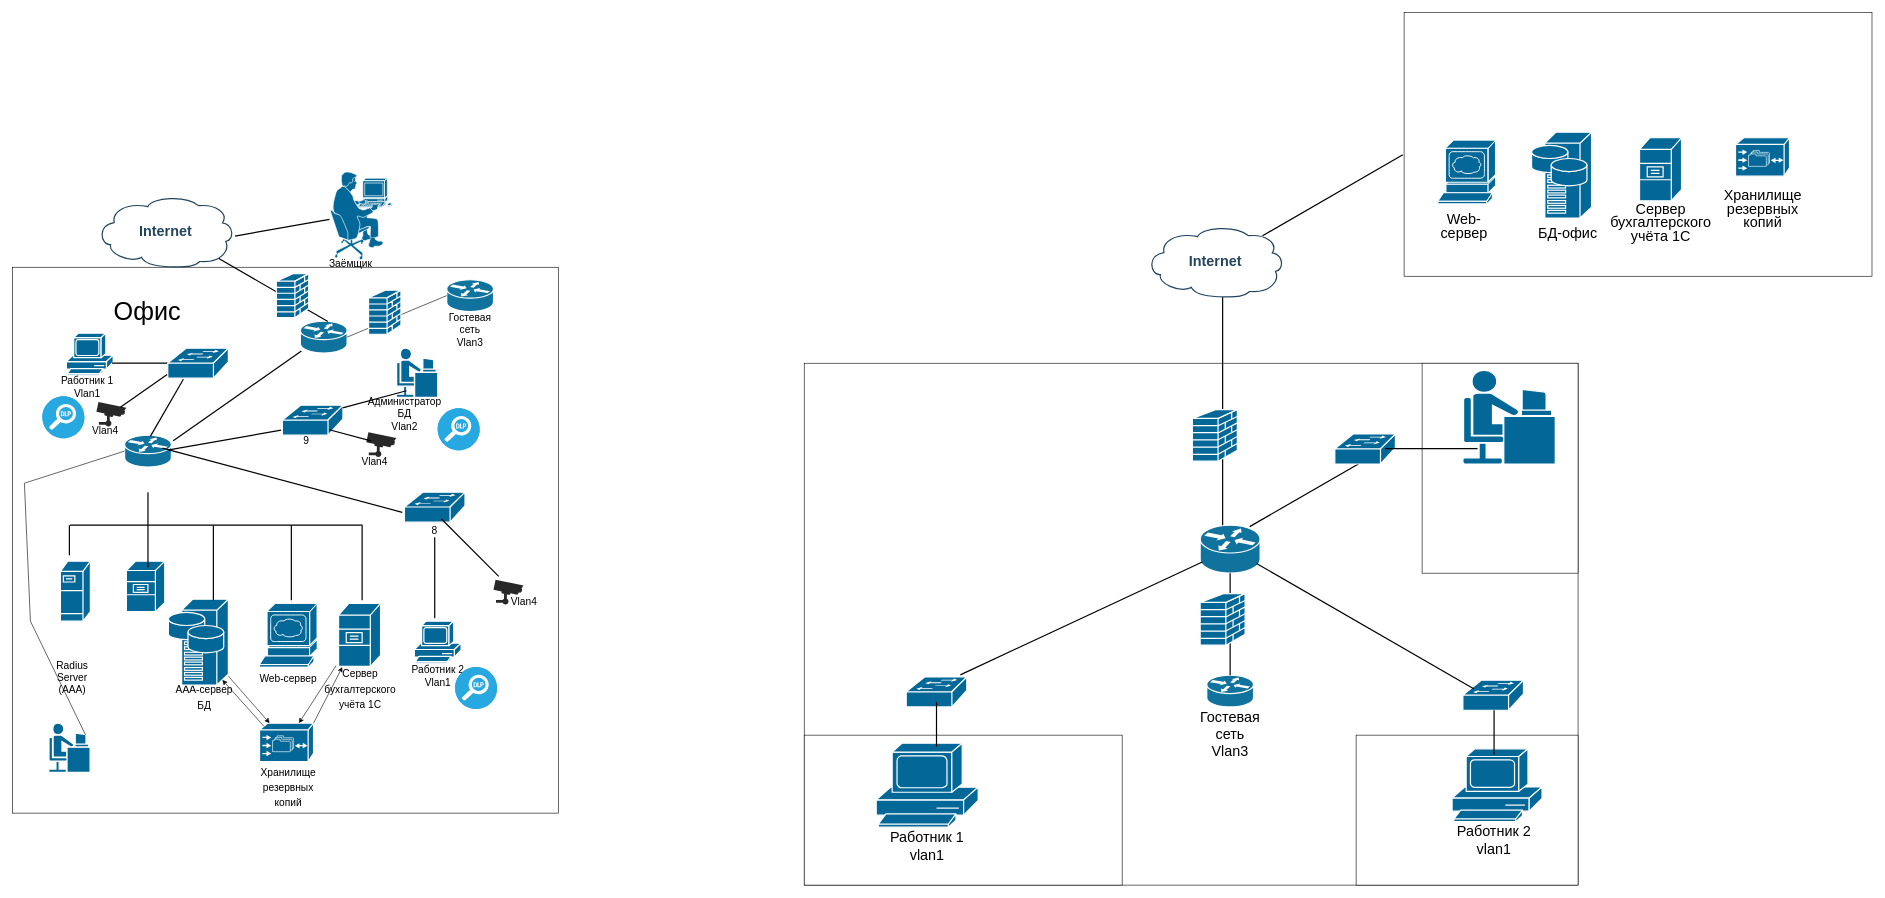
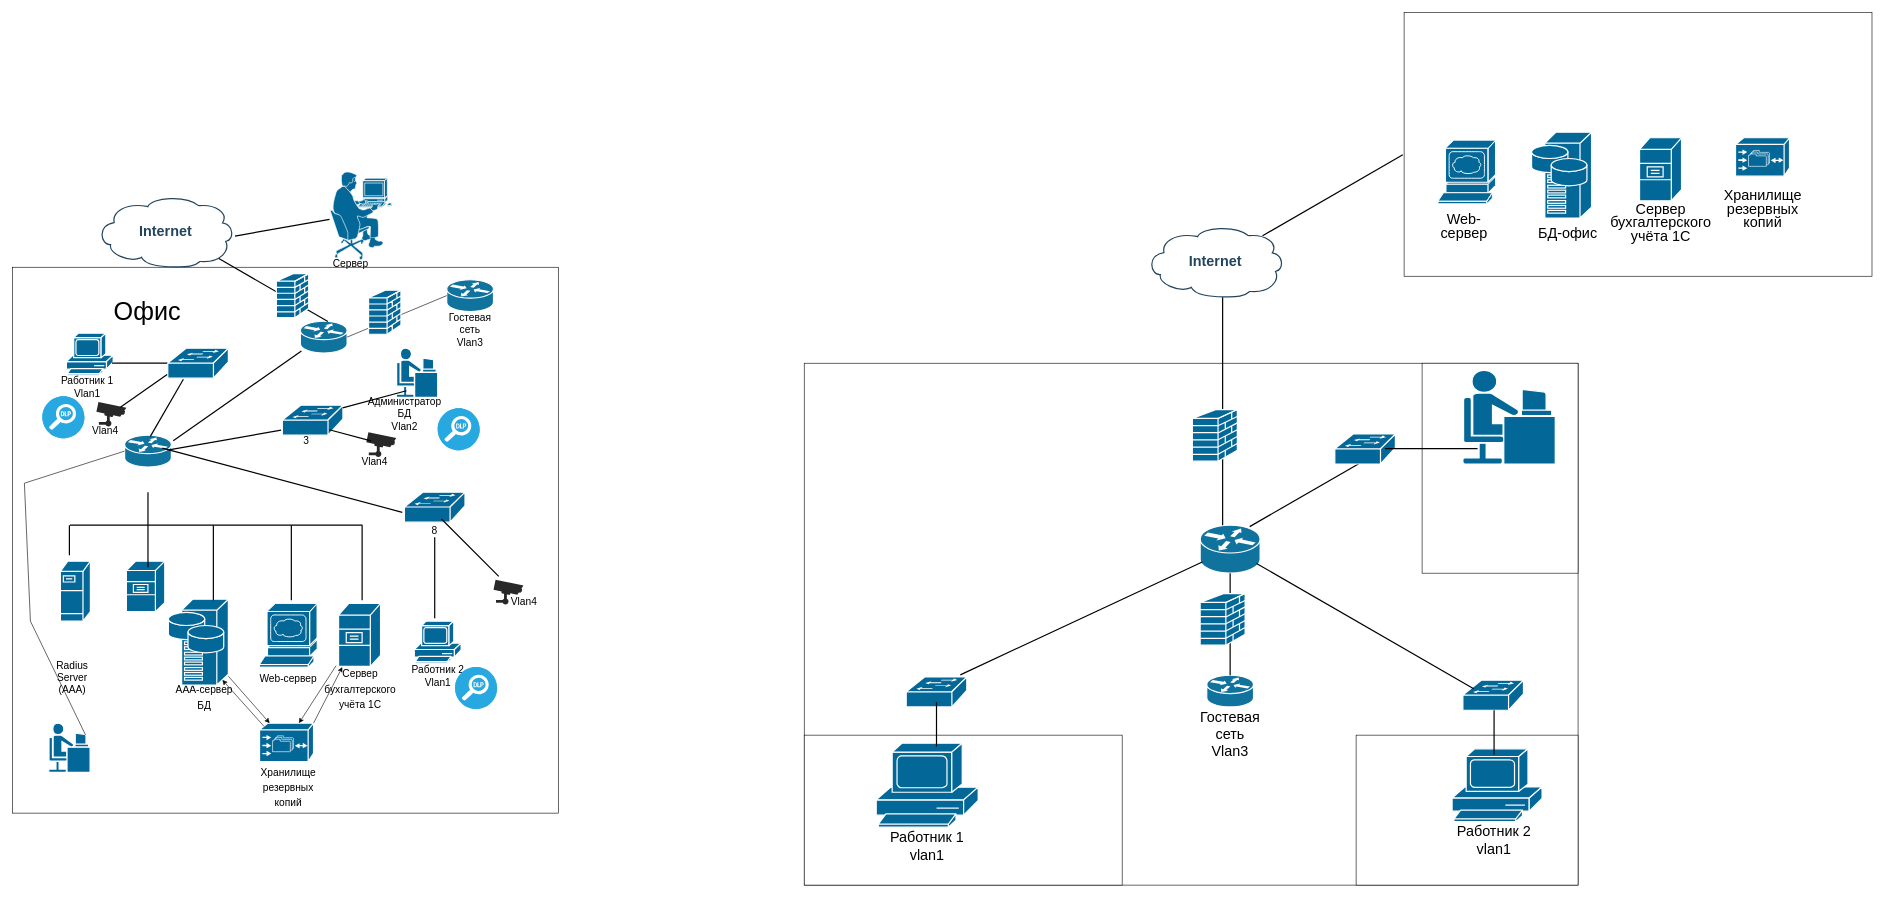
- <mxCell id="36" value="Заёмщик" style="text;html=1;strokeColor=none;fillColor=none;align=center;verticalAlign=middle;whiteSpace=wrap;rounded=0;fontSize=17;" parent="1" vertex="1"><mxGeometry x="553.71" y="425" width="60" height="30" as="geometry" /></mxCell>
+ <mxCell id="36" value="Сервер" style="text;html=1;strokeColor=none;fillColor=none;align=center;verticalAlign=middle;whiteSpace=wrap;rounded=0;fontSize=17;" parent="1" vertex="1"><mxGeometry x="553.71" y="425" width="60" height="30" as="geometry" /></mxCell>
- <mxCell id="34" value="9" style="text;html=1;strokeColor=none;fillColor=none;align=center;verticalAlign=middle;whiteSpace=wrap;rounded=0;fontSize=17;" parent="1" vertex="1"><mxGeometry x="480" y="720.17" width="60" height="30" as="geometry" /></mxCell>
+ <mxCell id="34" value="3" style="text;html=1;strokeColor=none;fillColor=none;align=center;verticalAlign=middle;whiteSpace=wrap;rounded=0;fontSize=17;" parent="1" vertex="1"><mxGeometry x="480" y="720.17" width="60" height="30" as="geometry" /></mxCell>
